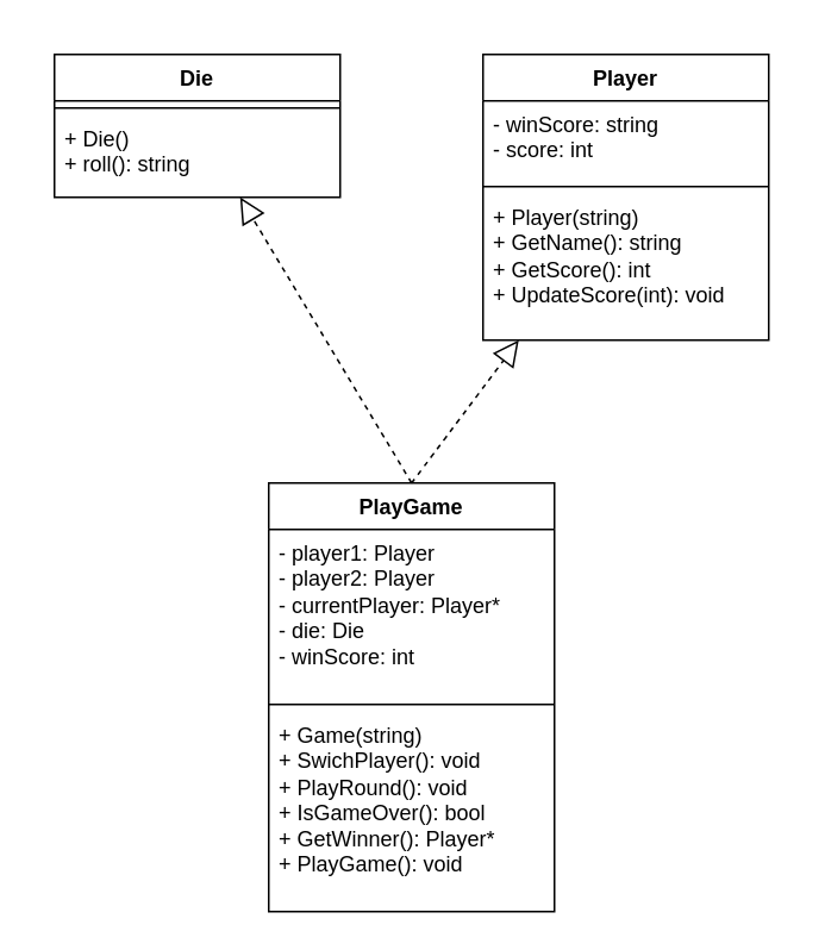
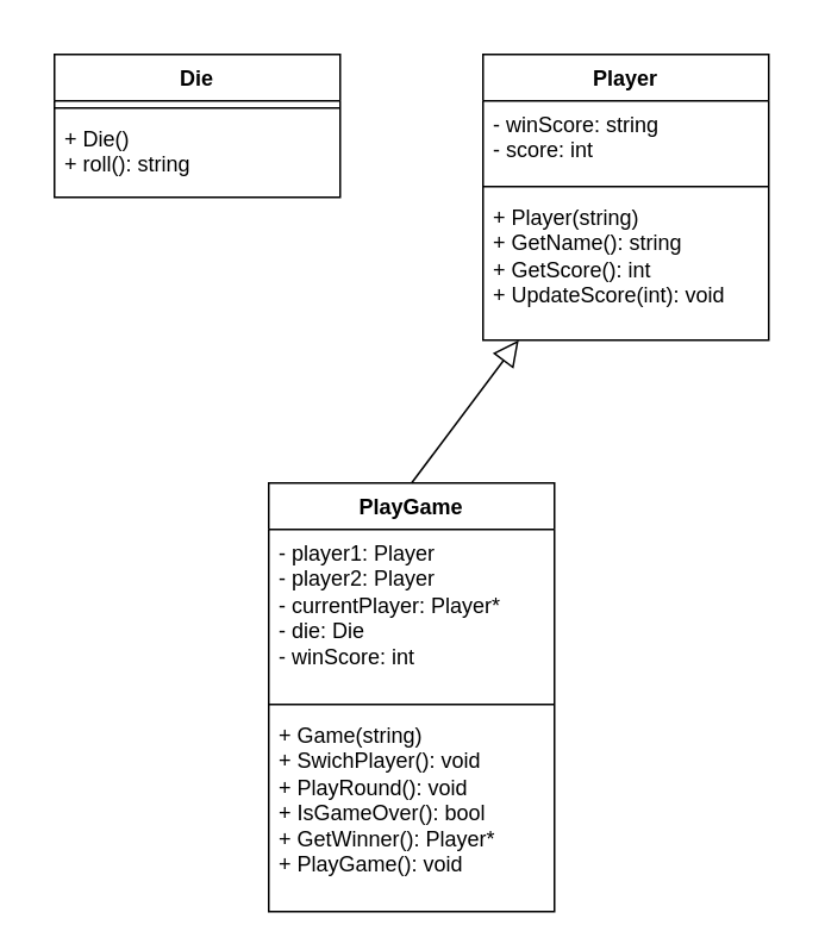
- <mxCell id="14" value="" style="endArrow=block;dashed=1;endFill=0;endSize=12;html=1;rounded=0;fontSize=12;curved=1;exitX=0.5;exitY=0;exitDx=0;exitDy=0;" parent="1" source="9" target="2" edge="1"><mxGeometry width="160" relative="1" as="geometry"><mxPoint x="30" y="190" as="sourcePoint" /><mxPoint x="190" y="190" as="targetPoint" /></mxGeometry></mxCell>
- <mxCell id="13" value="" style="endArrow=block;dashed=1;endFill=0;endSize=12;html=1;rounded=0;fontSize=12;curved=1;exitX=0.5;exitY=0;exitDx=0;exitDy=0;" parent="1" source="9" target="5" edge="1"><mxGeometry width="160" relative="1" as="geometry"><mxPoint x="260" y="280" as="sourcePoint" /><mxPoint x="420" y="280" as="targetPoint" /></mxGeometry></mxCell>
+ <mxCell id="13" value="" style="endArrow=block;dashed=0;endFill=0;endSize=12;html=1;rounded=0;fontSize=12;curved=1;exitX=0.5;exitY=0;exitDx=0;exitDy=0;" parent="1" source="9" target="5" edge="1"><mxGeometry width="160" relative="1" as="geometry"><mxPoint x="260" y="280" as="sourcePoint" /><mxPoint x="420" y="280" as="targetPoint" /></mxGeometry></mxCell>
